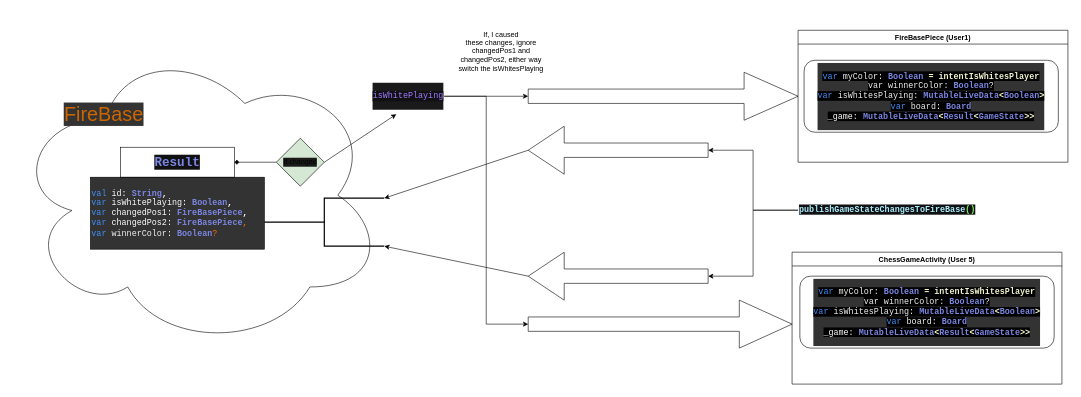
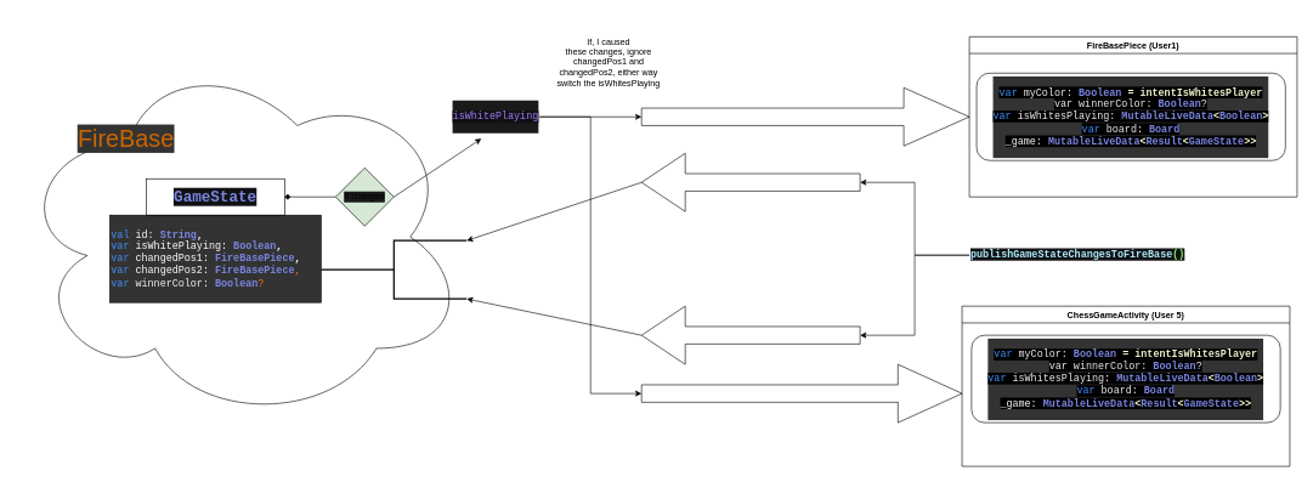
- <mxCell id="4" value="&lt;pre style=&quot;background-color: rgb(17 , 17 , 20) ; font-family: &amp;#34;courier new&amp;#34; , monospace&quot;&gt;&lt;span style=&quot;color: rgb(123 , 134 , 226) ; font-weight: bold&quot;&gt;&lt;font style=&quot;font-size: 21px&quot;&gt;Result&lt;/font&gt;&lt;/span&gt;&lt;/pre&gt;" style="text;html=1;strokeColor=default;fillColor=none;align=center;verticalAlign=middle;whiteSpace=wrap;rounded=0;" parent="1" vertex="1"><mxGeometry x="200" y="245" width="190" height="50" as="geometry" /></mxCell>
+ <mxCell id="4" value="&lt;pre style=&quot;background-color: rgb(17 , 17 , 20) ; font-family: &amp;#34;courier new&amp;#34; , monospace&quot;&gt;&lt;span style=&quot;color: rgb(123 , 134 , 226) ; font-weight: bold&quot;&gt;&lt;font style=&quot;font-size: 21px&quot;&gt;GameState&lt;/font&gt;&lt;/span&gt;&lt;/pre&gt;" style="text;html=1;strokeColor=default;fillColor=none;align=center;verticalAlign=middle;whiteSpace=wrap;rounded=0;" parent="1" vertex="1"><mxGeometry x="200" y="245" width="190" height="50" as="geometry" /></mxCell>
